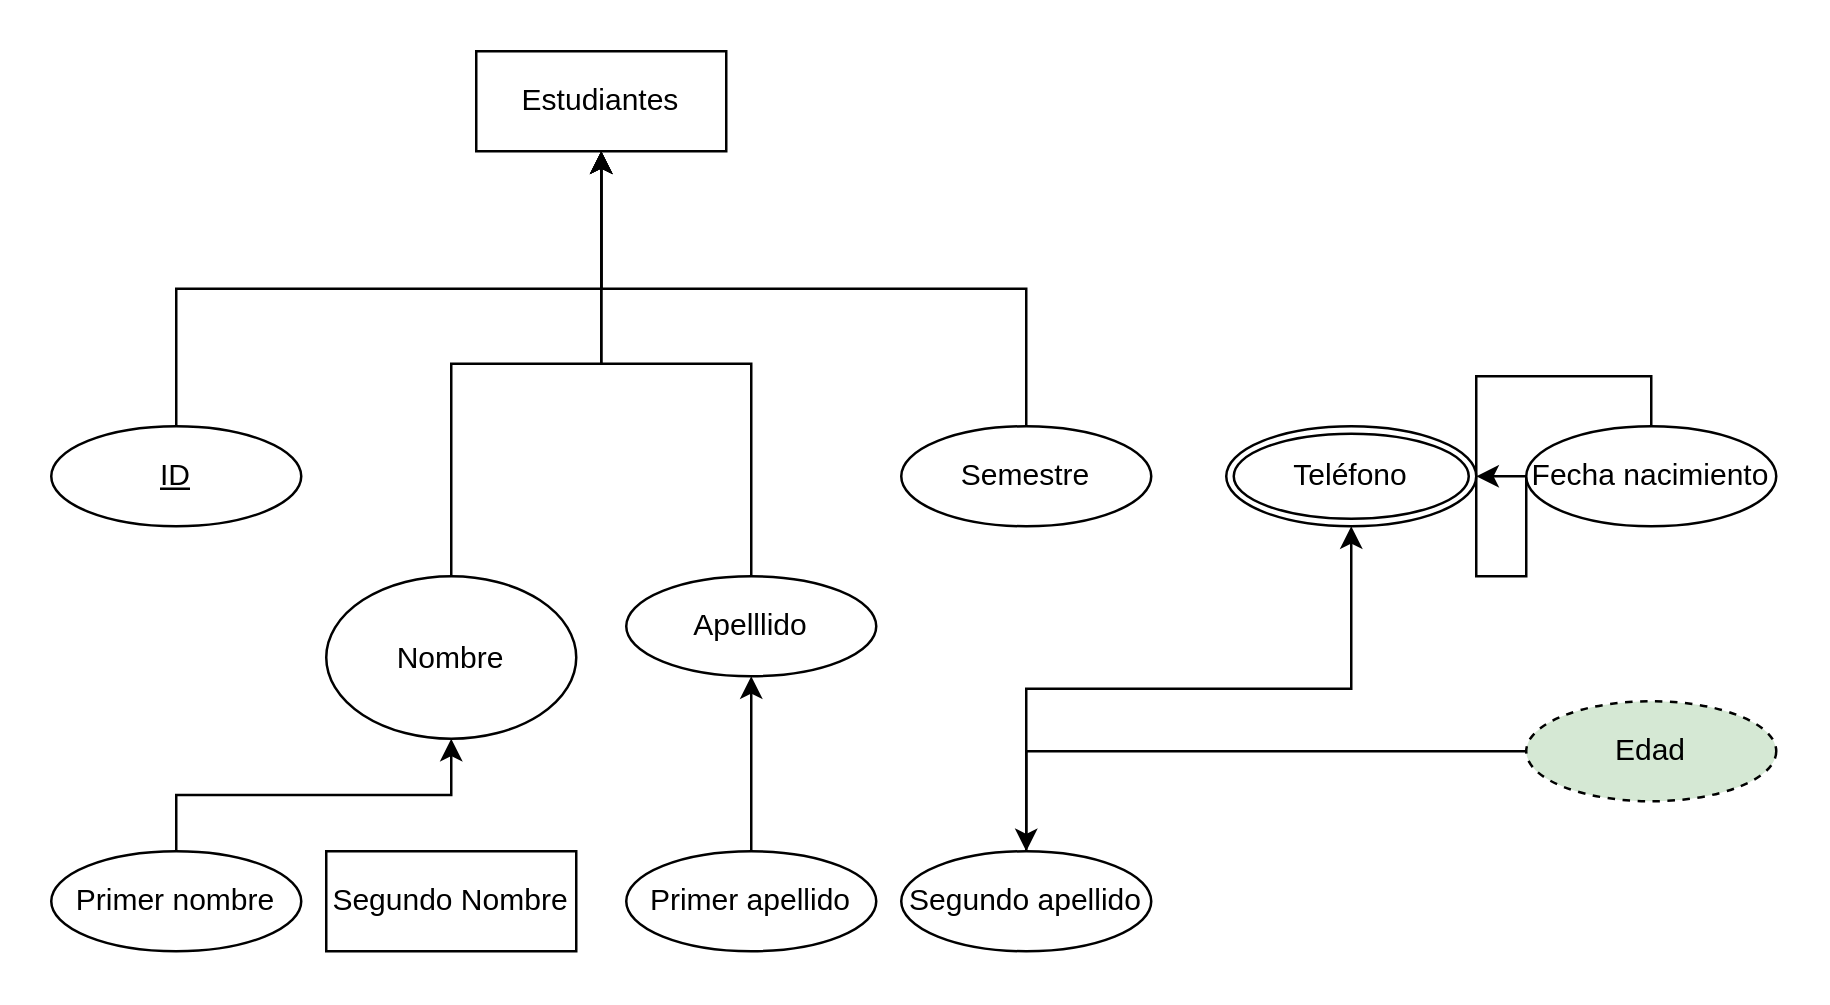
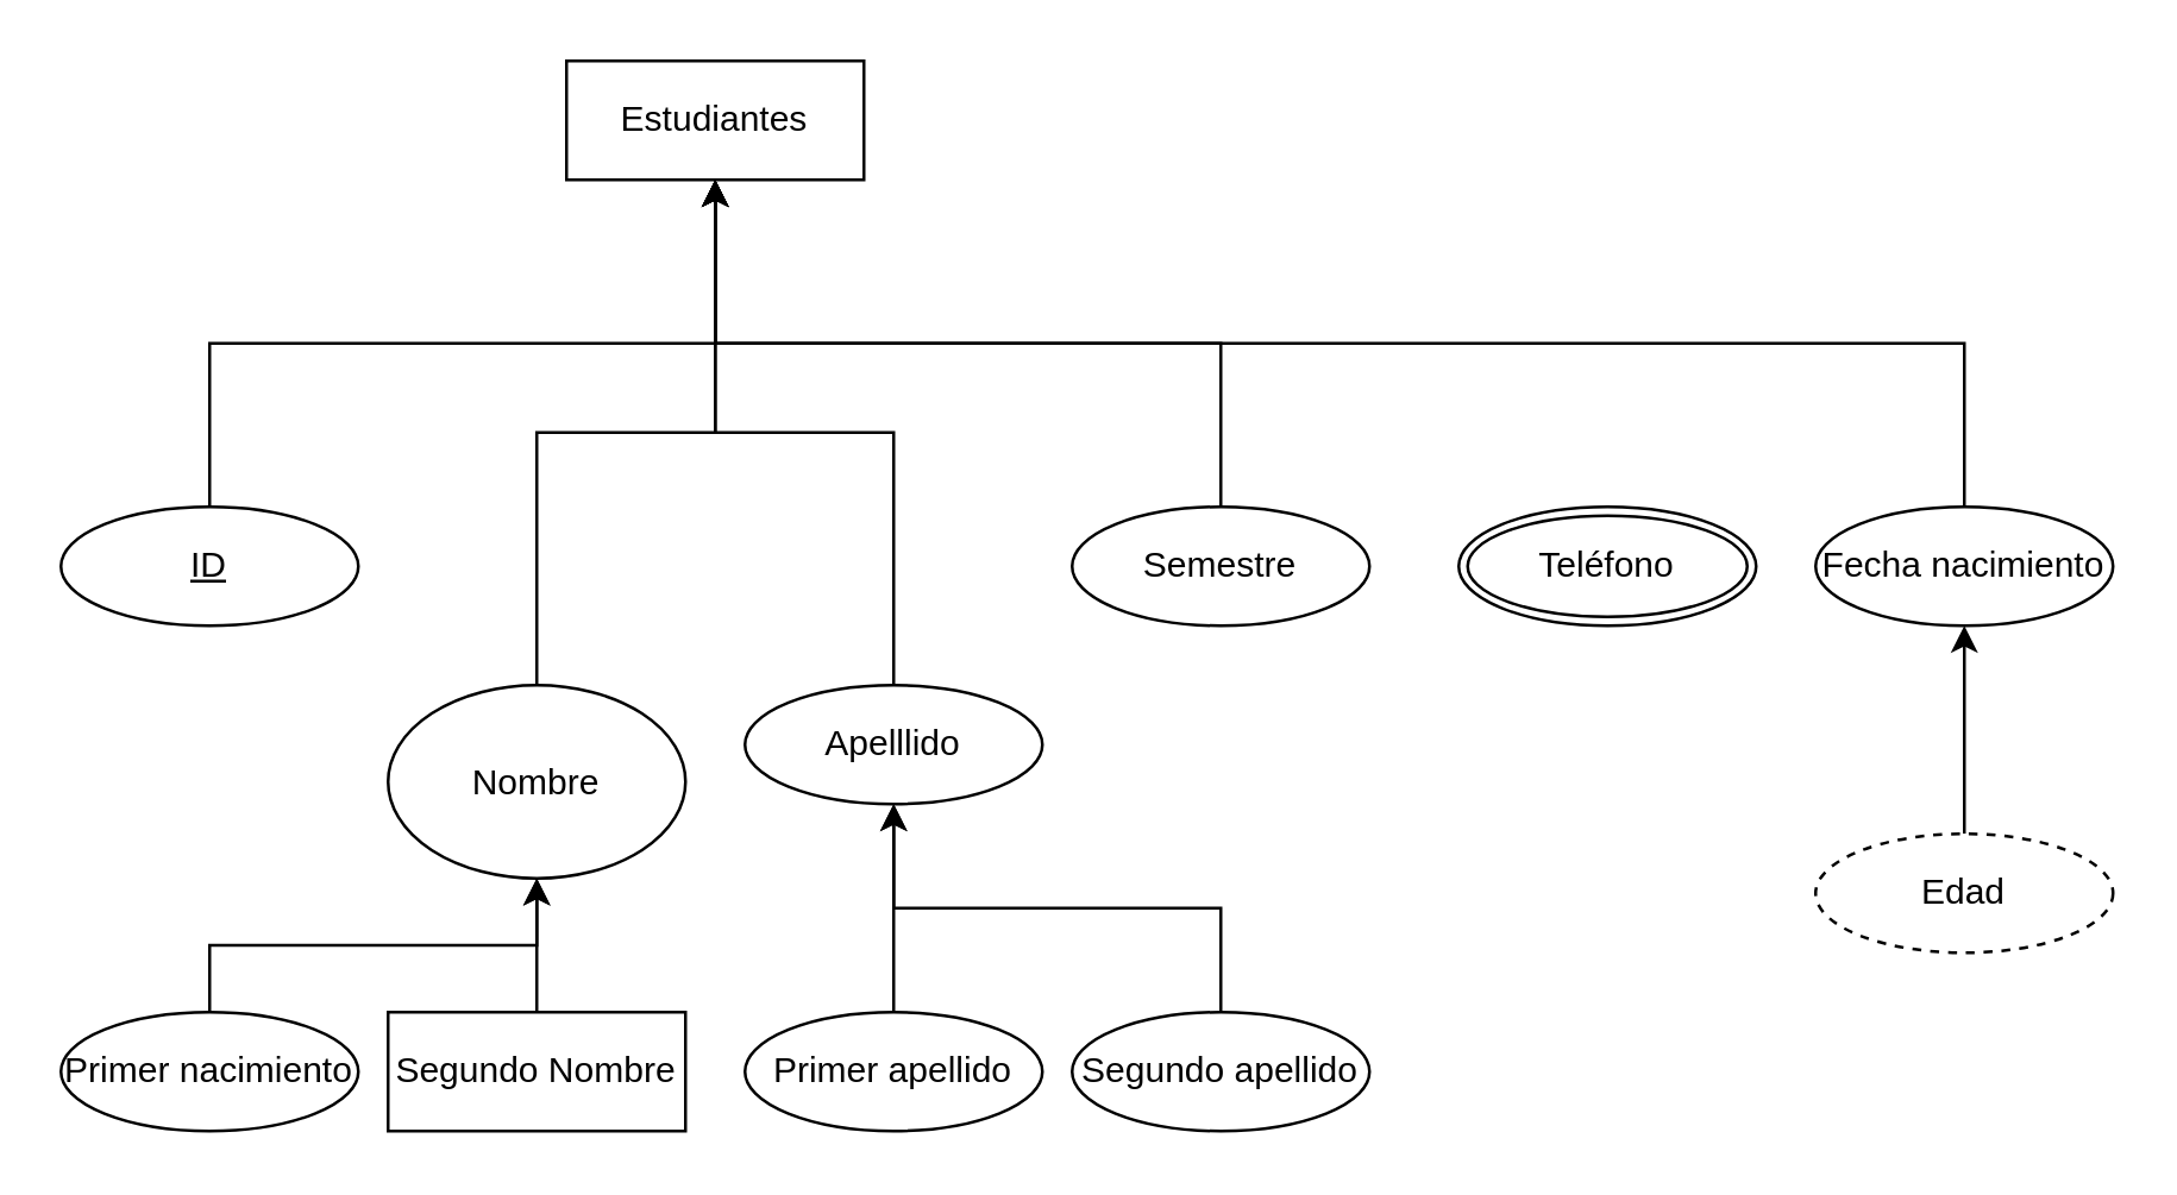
- <mxCell id="20" style="edgeStyle=orthogonalEdgeStyle;rounded=0;orthogonalLoop=1;jettySize=auto;html=1;exitX=0.5;exitY=0;exitDx=0;exitDy=0;" edge="1" parent="1" source="21" target="19"><mxGeometry relative="1" as="geometry" /></mxCell>
+ <mxCell id="20" style="edgeStyle=orthogonalEdgeStyle;rounded=0;orthogonalLoop=1;jettySize=auto;html=1;entryX=0.5;entryY=1;entryDx=0;entryDy=0;exitX=0.5;exitY=0;exitDx=0;exitDy=0;" edge="1" parent="1" source="21" target="2"><mxGeometry relative="1" as="geometry" /></mxCell>
- <mxCell id="17" style="edgeStyle=orthogonalEdgeStyle;rounded=0;orthogonalLoop=1;jettySize=auto;html=1;exitX=0.5;exitY=0;exitDx=0;exitDy=0;" edge="1" parent="1" source="18" target="19"><mxGeometry relative="1" as="geometry" /></mxCell>
+ <mxCell id="17" style="edgeStyle=orthogonalEdgeStyle;rounded=0;orthogonalLoop=1;jettySize=auto;html=1;entryX=0.5;entryY=1;entryDx=0;entryDy=0;exitX=0.5;exitY=0;exitDx=0;exitDy=0;" edge="1" parent="1" source="18" target="6"><mxGeometry relative="1" as="geometry" /></mxCell>
- <mxCell id="22" style="edgeStyle=orthogonalEdgeStyle;rounded=0;orthogonalLoop=1;jettySize=auto;html=1;" edge="1" parent="1" source="23" target="18"><mxGeometry relative="1" as="geometry" /></mxCell>
+ <mxCell id="22" style="edgeStyle=orthogonalEdgeStyle;rounded=0;orthogonalLoop=1;jettySize=auto;html=1;entryX=0.5;entryY=1;entryDx=0;entryDy=0;" edge="1" parent="1" source="23" target="21"><mxGeometry relative="1" as="geometry" /></mxCell>
- <mxCell id="23" value="Edad" style="ellipse;whiteSpace=wrap;html=1;align=center;dashed=1;fillColor=#d5e8d4;" vertex="1" parent="1"><mxGeometry x="610" y="280" width="100" height="40" as="geometry" /></mxCell>
+ <mxCell id="23" value="Edad" style="ellipse;whiteSpace=wrap;html=1;align=center;dashed=1;" vertex="1" parent="1"><mxGeometry x="610" y="280" width="100" height="40" as="geometry" /></mxCell>
+ <mxCell id="13" style="edgeStyle=orthogonalEdgeStyle;rounded=0;orthogonalLoop=1;jettySize=auto;html=1;entryX=0.5;entryY=1;entryDx=0;entryDy=0;" edge="1" parent="1" source="14" target="4"><mxGeometry relative="1" as="geometry" /></mxCell>
- <mxCell id="12" value="Primer nombre" style="ellipse;whiteSpace=wrap;html=1;align=center;" vertex="1" parent="1"><mxGeometry x="20" y="340" width="100" height="40" as="geometry" /></mxCell>
+ <mxCell id="12" value="Primer nacimiento" style="ellipse;whiteSpace=wrap;html=1;align=center;" vertex="1" parent="1"><mxGeometry x="20" y="340" width="100" height="40" as="geometry" /></mxCell>
